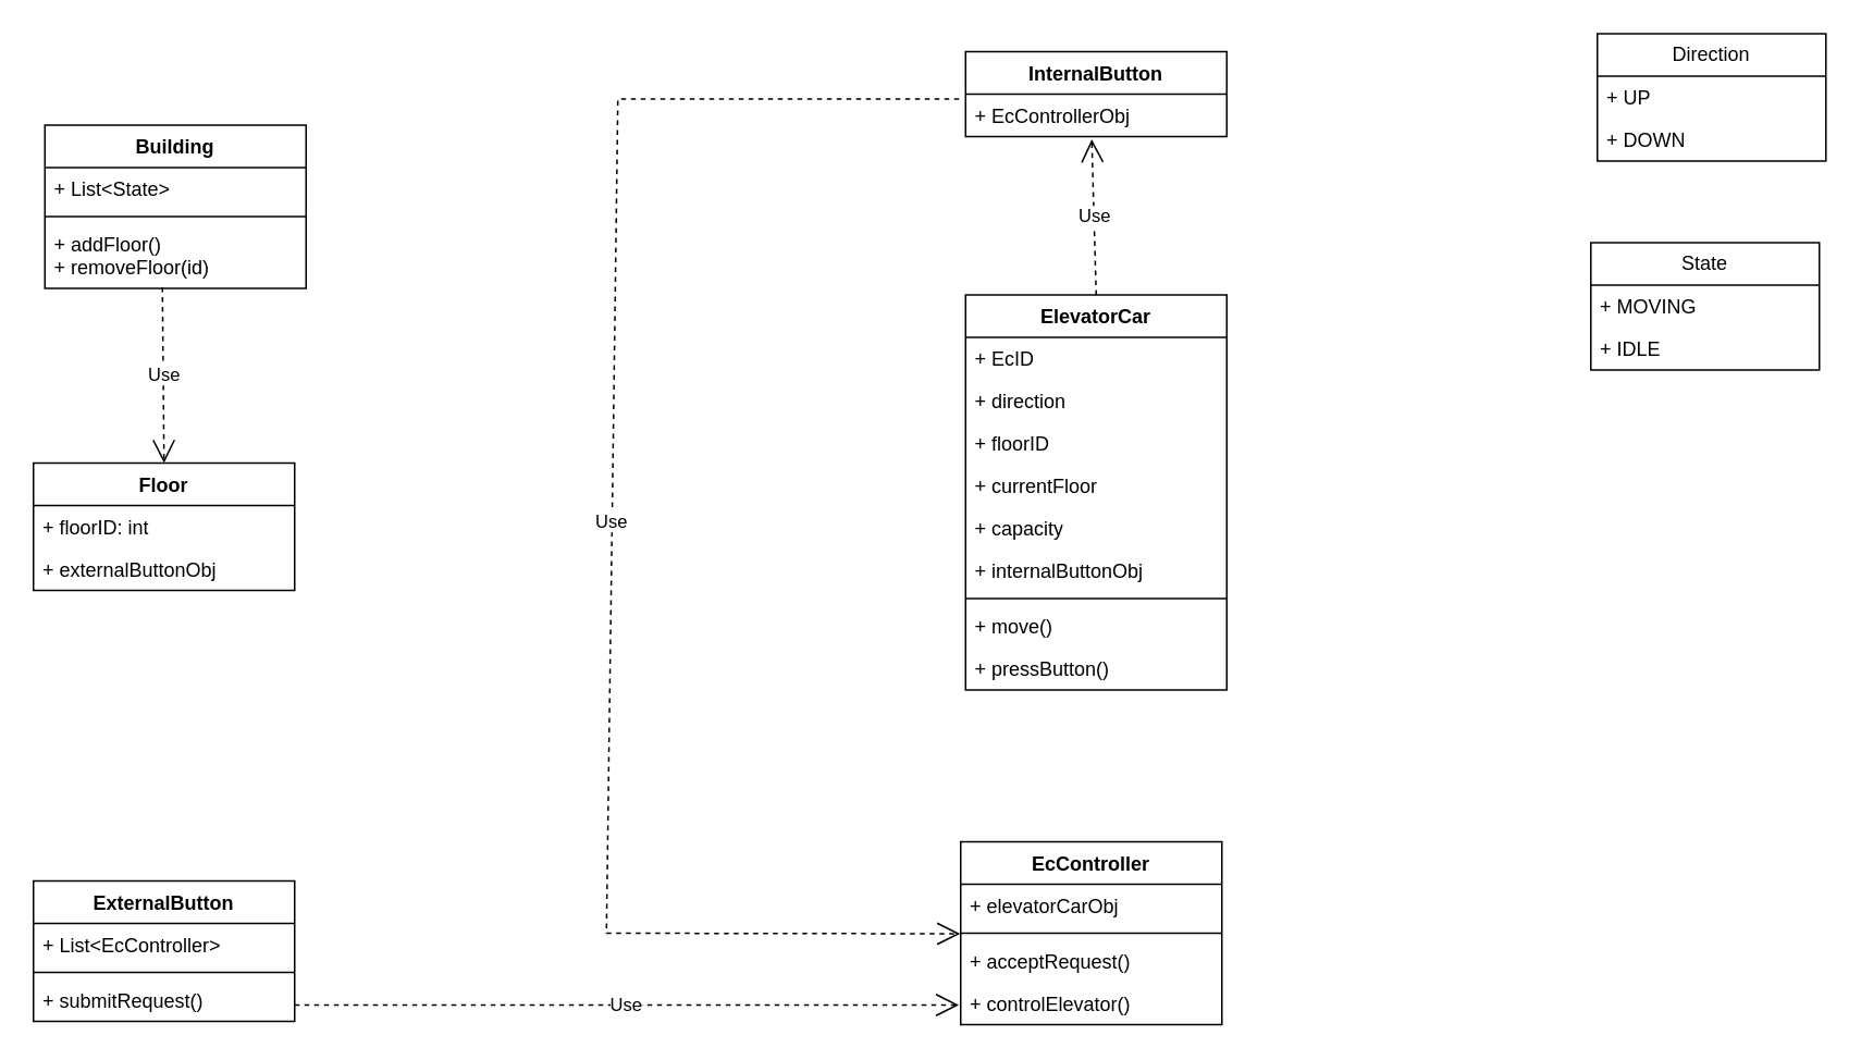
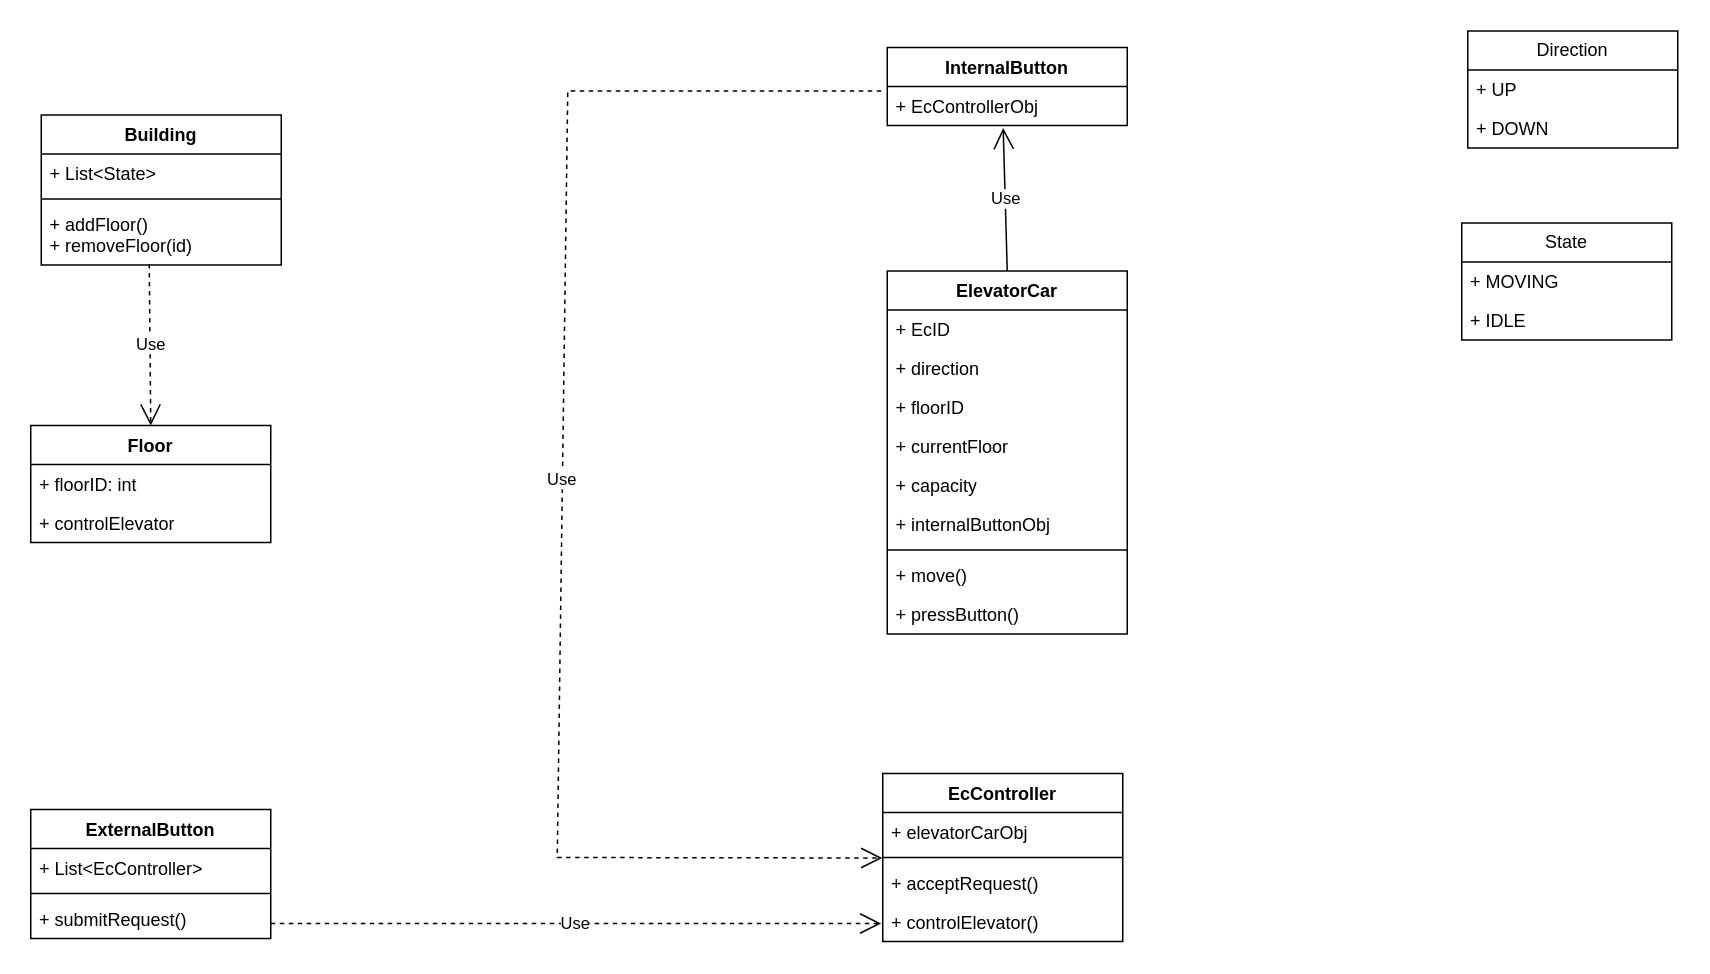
- <mxCell id="37" value="Use" style="endArrow=open;endSize=12;dashed=1;html=1;rounded=0;entryX=0.483;entryY=1.064;entryDx=0;entryDy=0;entryPerimeter=0;exitX=0.5;exitY=0;exitDx=0;exitDy=0;" edge="1" parent="1" source="13" target="35"><mxGeometry width="160" relative="1" as="geometry"><mxPoint x="674" y="177" as="sourcePoint" /><mxPoint x="851" y="158" as="targetPoint" /></mxGeometry></mxCell>
+ <mxCell id="37" value="Use" style="endArrow=open;endSize=12;dashed=0;html=1;rounded=0;entryX=0.483;entryY=1.064;entryDx=0;entryDy=0;entryPerimeter=0;exitX=0.5;exitY=0;exitDx=0;exitDy=0;" edge="1" parent="1" source="13" target="35"><mxGeometry width="160" relative="1" as="geometry"><mxPoint x="674" y="177" as="sourcePoint" /><mxPoint x="851" y="158" as="targetPoint" /></mxGeometry></mxCell>
- <mxCell id="8" value="+ externalButtonObj" style="text;strokeColor=none;fillColor=none;align=left;verticalAlign=top;spacingLeft=4;spacingRight=4;overflow=hidden;rotatable=0;points=[[0,0.5],[1,0.5]];portConstraint=eastwest;whiteSpace=wrap;html=1;" vertex="1" parent="6"><mxGeometry y="52" width="160" height="26" as="geometry" /></mxCell>
+ <mxCell id="8" value="+ controlElevator" style="text;strokeColor=none;fillColor=none;align=left;verticalAlign=top;spacingLeft=4;spacingRight=4;overflow=hidden;rotatable=0;points=[[0,0.5],[1,0.5]];portConstraint=eastwest;whiteSpace=wrap;html=1;" vertex="1" parent="6"><mxGeometry y="52" width="160" height="26" as="geometry" /></mxCell>
